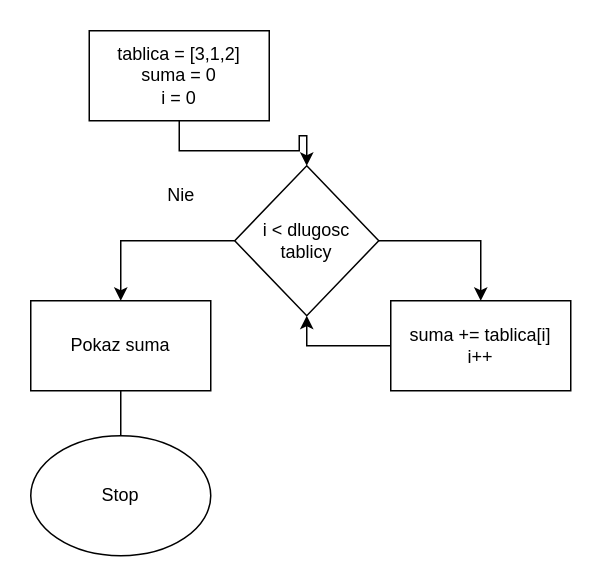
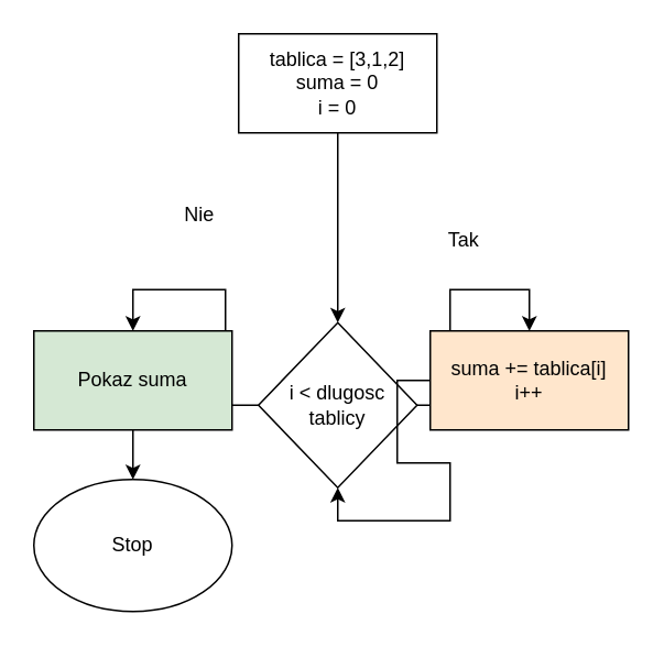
- <mxCell id="4" value="tablica = [3,1,2]&lt;br&gt;suma = 0&lt;br&gt;i = 0" style="rounded=0;whiteSpace=wrap;html=1;" parent="1" vertex="1"><mxGeometry x="59" y="20" width="120" height="60" as="geometry" /></mxCell>
+ <mxCell id="4" value="tablica = [3,1,2]&lt;br&gt;suma = 0&lt;br&gt;i = 0" style="rounded=0;whiteSpace=wrap;html=1;" parent="1" vertex="1"><mxGeometry x="144" y="20" width="120" height="60" as="geometry" /></mxCell>
+ <mxCell id="8" value="Tak" style="text;html=1;align=center;verticalAlign=middle;resizable=0;points=[];autosize=1;strokeColor=none;fillColor=none;" parent="1" vertex="1"><mxGeometry x="260" y="130" width="40" height="30" as="geometry" /></mxCell>
- <mxCell id="7" value="i &amp;lt; dlugosc tablicy" style="rhombus;whiteSpace=wrap;html=1;" parent="1" vertex="1"><mxGeometry x="156" y="110" width="96" height="100" as="geometry" /></mxCell>
+ <mxCell id="7" value="i &amp;lt; dlugosc tablicy" style="rhombus;whiteSpace=wrap;html=1;" parent="1" vertex="1"><mxGeometry x="156" y="195" width="96" height="100" as="geometry" /></mxCell>
- <mxCell id="11" value="Pokaz suma" style="rounded=0;whiteSpace=wrap;html=1;" parent="1" vertex="1"><mxGeometry x="20" y="200" width="120" height="60" as="geometry" /></mxCell>
+ <mxCell id="11" value="Pokaz suma" style="rounded=0;whiteSpace=wrap;html=1;fillColor=#d5e8d4;" parent="1" vertex="1"><mxGeometry x="20" y="200" width="120" height="60" as="geometry" /></mxCell>
- <mxCell id="13" value="suma += tablica[i]&lt;br&gt;i++" style="rounded=0;whiteSpace=wrap;html=1;" parent="1" vertex="1"><mxGeometry x="260" y="200" width="120" height="60" as="geometry" /></mxCell>
+ <mxCell id="13" value="suma += tablica[i]&lt;br&gt;i++" style="rounded=0;whiteSpace=wrap;html=1;fillColor=#ffe6cc;" parent="1" vertex="1"><mxGeometry x="260" y="200" width="120" height="60" as="geometry" /></mxCell>
- <mxCell id="10" style="edgeStyle=orthogonalEdgeStyle;rounded=0;orthogonalLoop=1;jettySize=auto;html=1;entryX=0.5;entryY=0;entryDx=0;entryDy=0;endArrow=none;" parent="1" source="11" target="2" edge="1"><mxGeometry relative="1" as="geometry" /></mxCell>
+ <mxCell id="10" style="edgeStyle=orthogonalEdgeStyle;rounded=0;orthogonalLoop=1;jettySize=auto;html=1;entryX=0.5;entryY=0;entryDx=0;entryDy=0;" parent="1" source="11" target="2" edge="1"><mxGeometry relative="1" as="geometry" /></mxCell>
